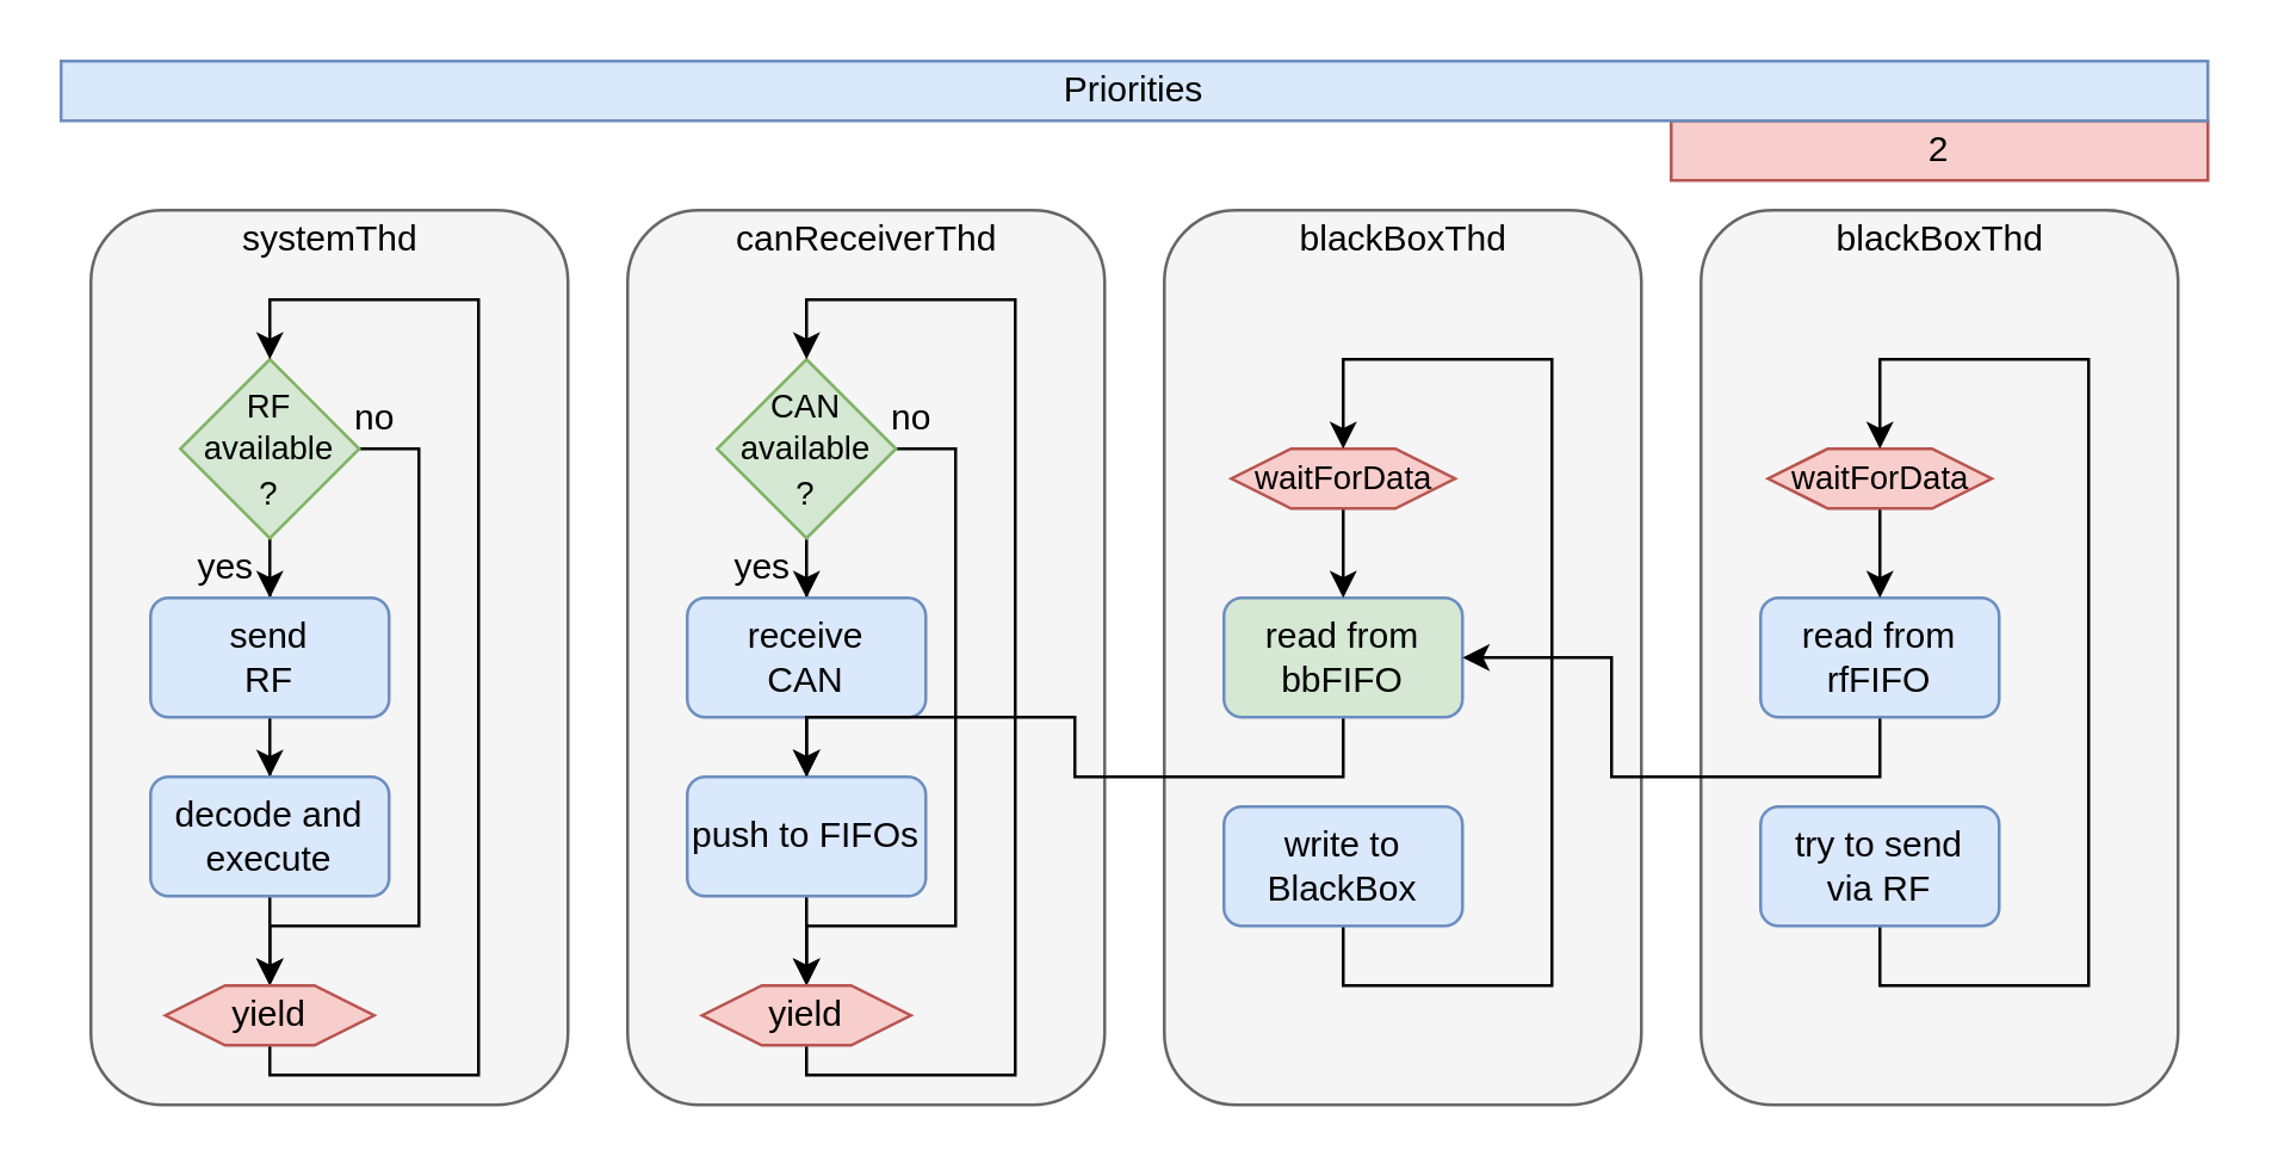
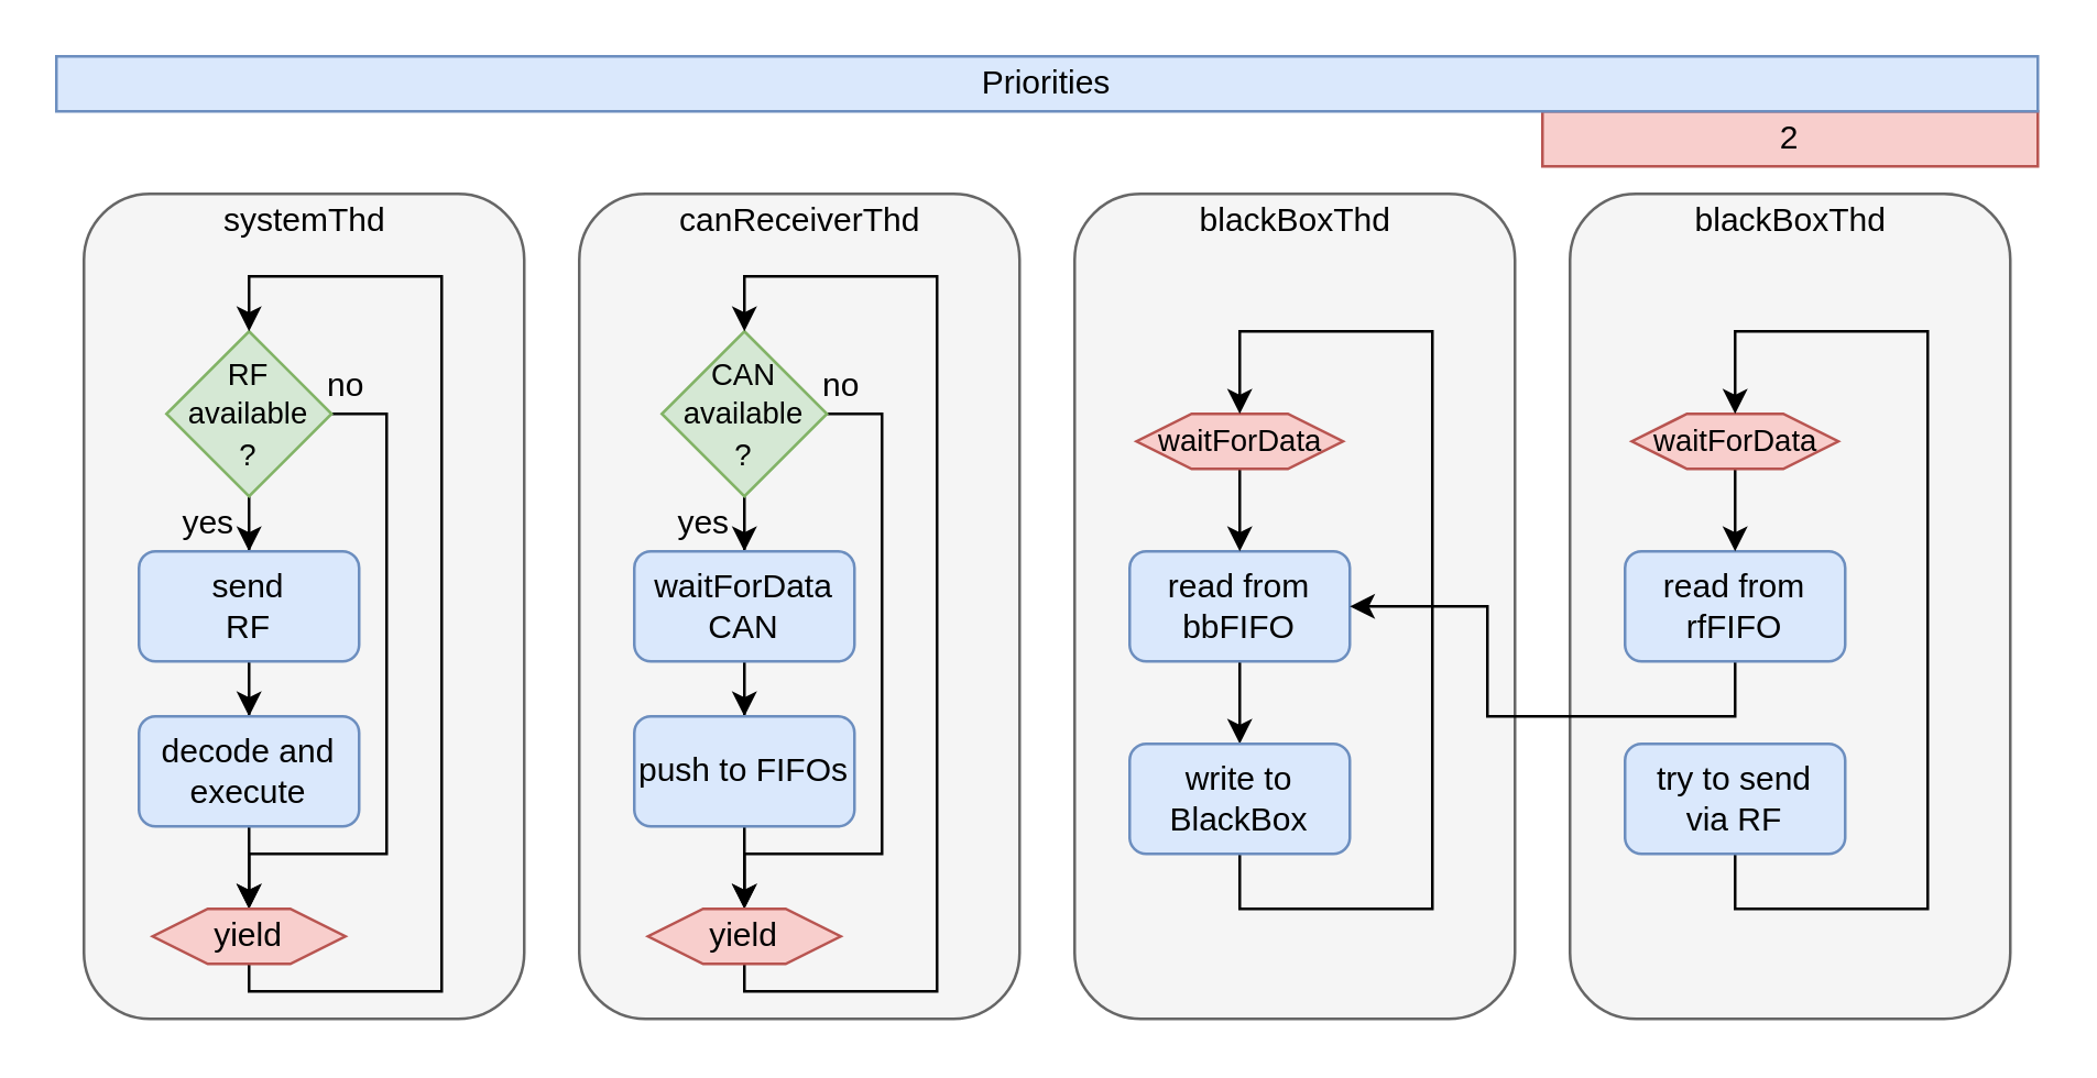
- <mxCell id="8" value="receive&lt;br&gt;CAN" style="rounded=1;whiteSpace=wrap;html=1;fillColor=#dae8fc;strokeColor=#6c8ebf;" parent="1" vertex="1"><mxGeometry x="230" y="200" width="80" height="40" as="geometry" /></mxCell>
+ <mxCell id="8" value="waitForData&lt;br&gt;CAN" style="rounded=1;whiteSpace=wrap;html=1;fillColor=#dae8fc;strokeColor=#6c8ebf;" parent="1" vertex="1"><mxGeometry x="230" y="200" width="80" height="40" as="geometry" /></mxCell>
- <mxCell id="33" value="read from bbFIFO" style="rounded=1;whiteSpace=wrap;html=1;fillColor=#d5e8d4;strokeColor=#6c8ebf;" vertex="1" parent="1"><mxGeometry x="410" y="200" width="80" height="40" as="geometry" /></mxCell>
+ <mxCell id="33" value="read from bbFIFO" style="rounded=1;whiteSpace=wrap;html=1;fillColor=#dae8fc;strokeColor=#6c8ebf;" vertex="1" parent="1"><mxGeometry x="410" y="200" width="80" height="40" as="geometry" /></mxCell>
- <mxCell id="32" style="edgeStyle=orthogonalEdgeStyle;rounded=0;orthogonalLoop=1;jettySize=auto;html=1;exitX=0.5;exitY=1;exitDx=0;exitDy=0;fontSize=11;" edge="1" parent="1" source="33" target="10"><mxGeometry relative="1" as="geometry" /></mxCell>
+ <mxCell id="32" style="edgeStyle=orthogonalEdgeStyle;rounded=0;orthogonalLoop=1;jettySize=auto;html=1;exitX=0.5;exitY=1;exitDx=0;exitDy=0;entryX=0.5;entryY=0;entryDx=0;entryDy=0;fontSize=11;" edge="1" parent="1" source="33" target="37"><mxGeometry relative="1" as="geometry" /></mxCell>
